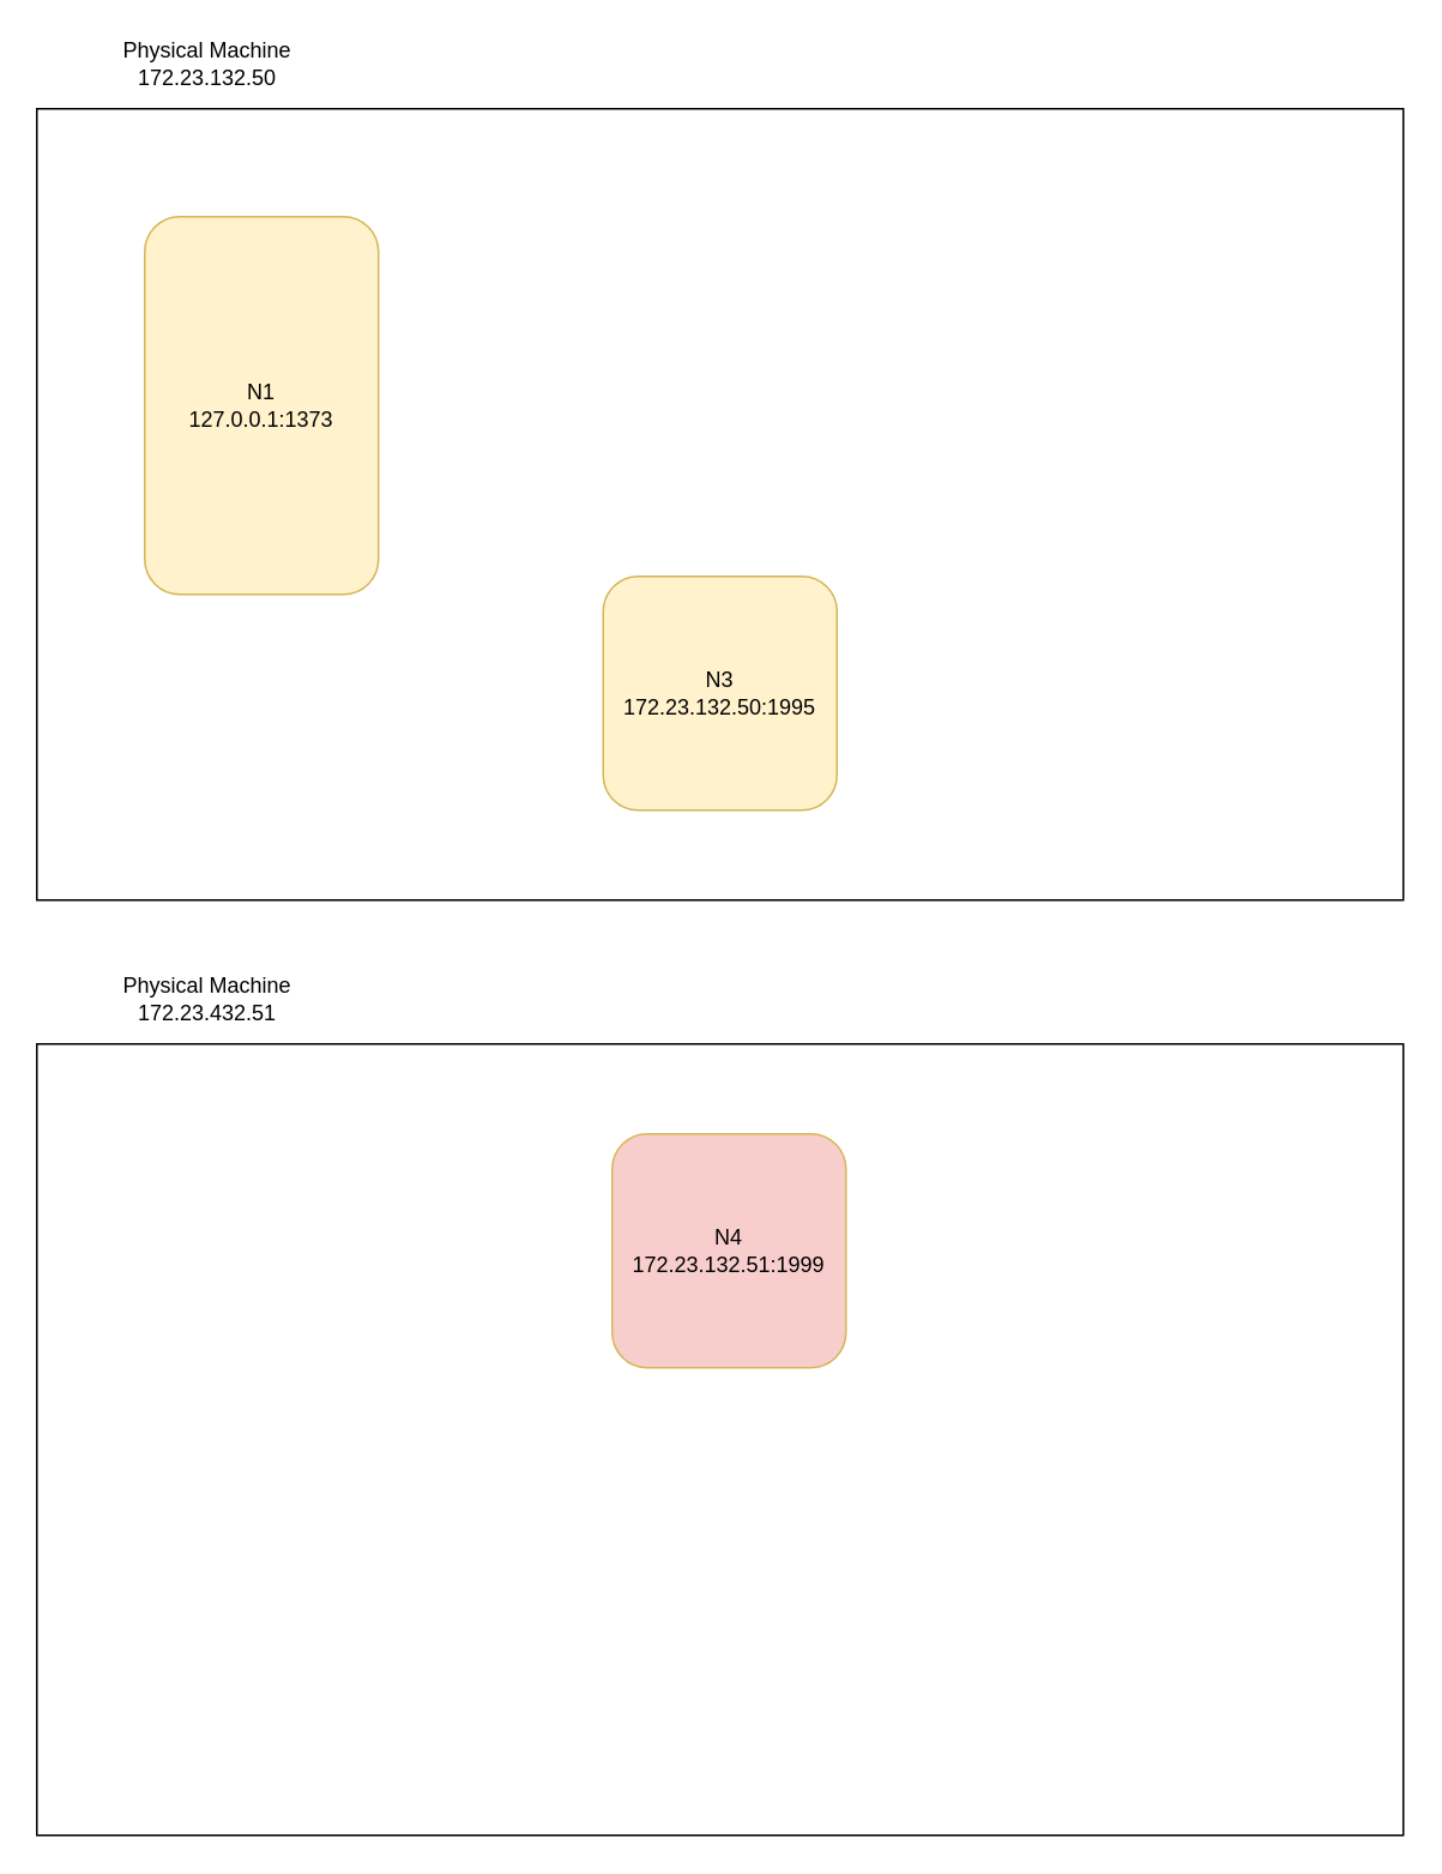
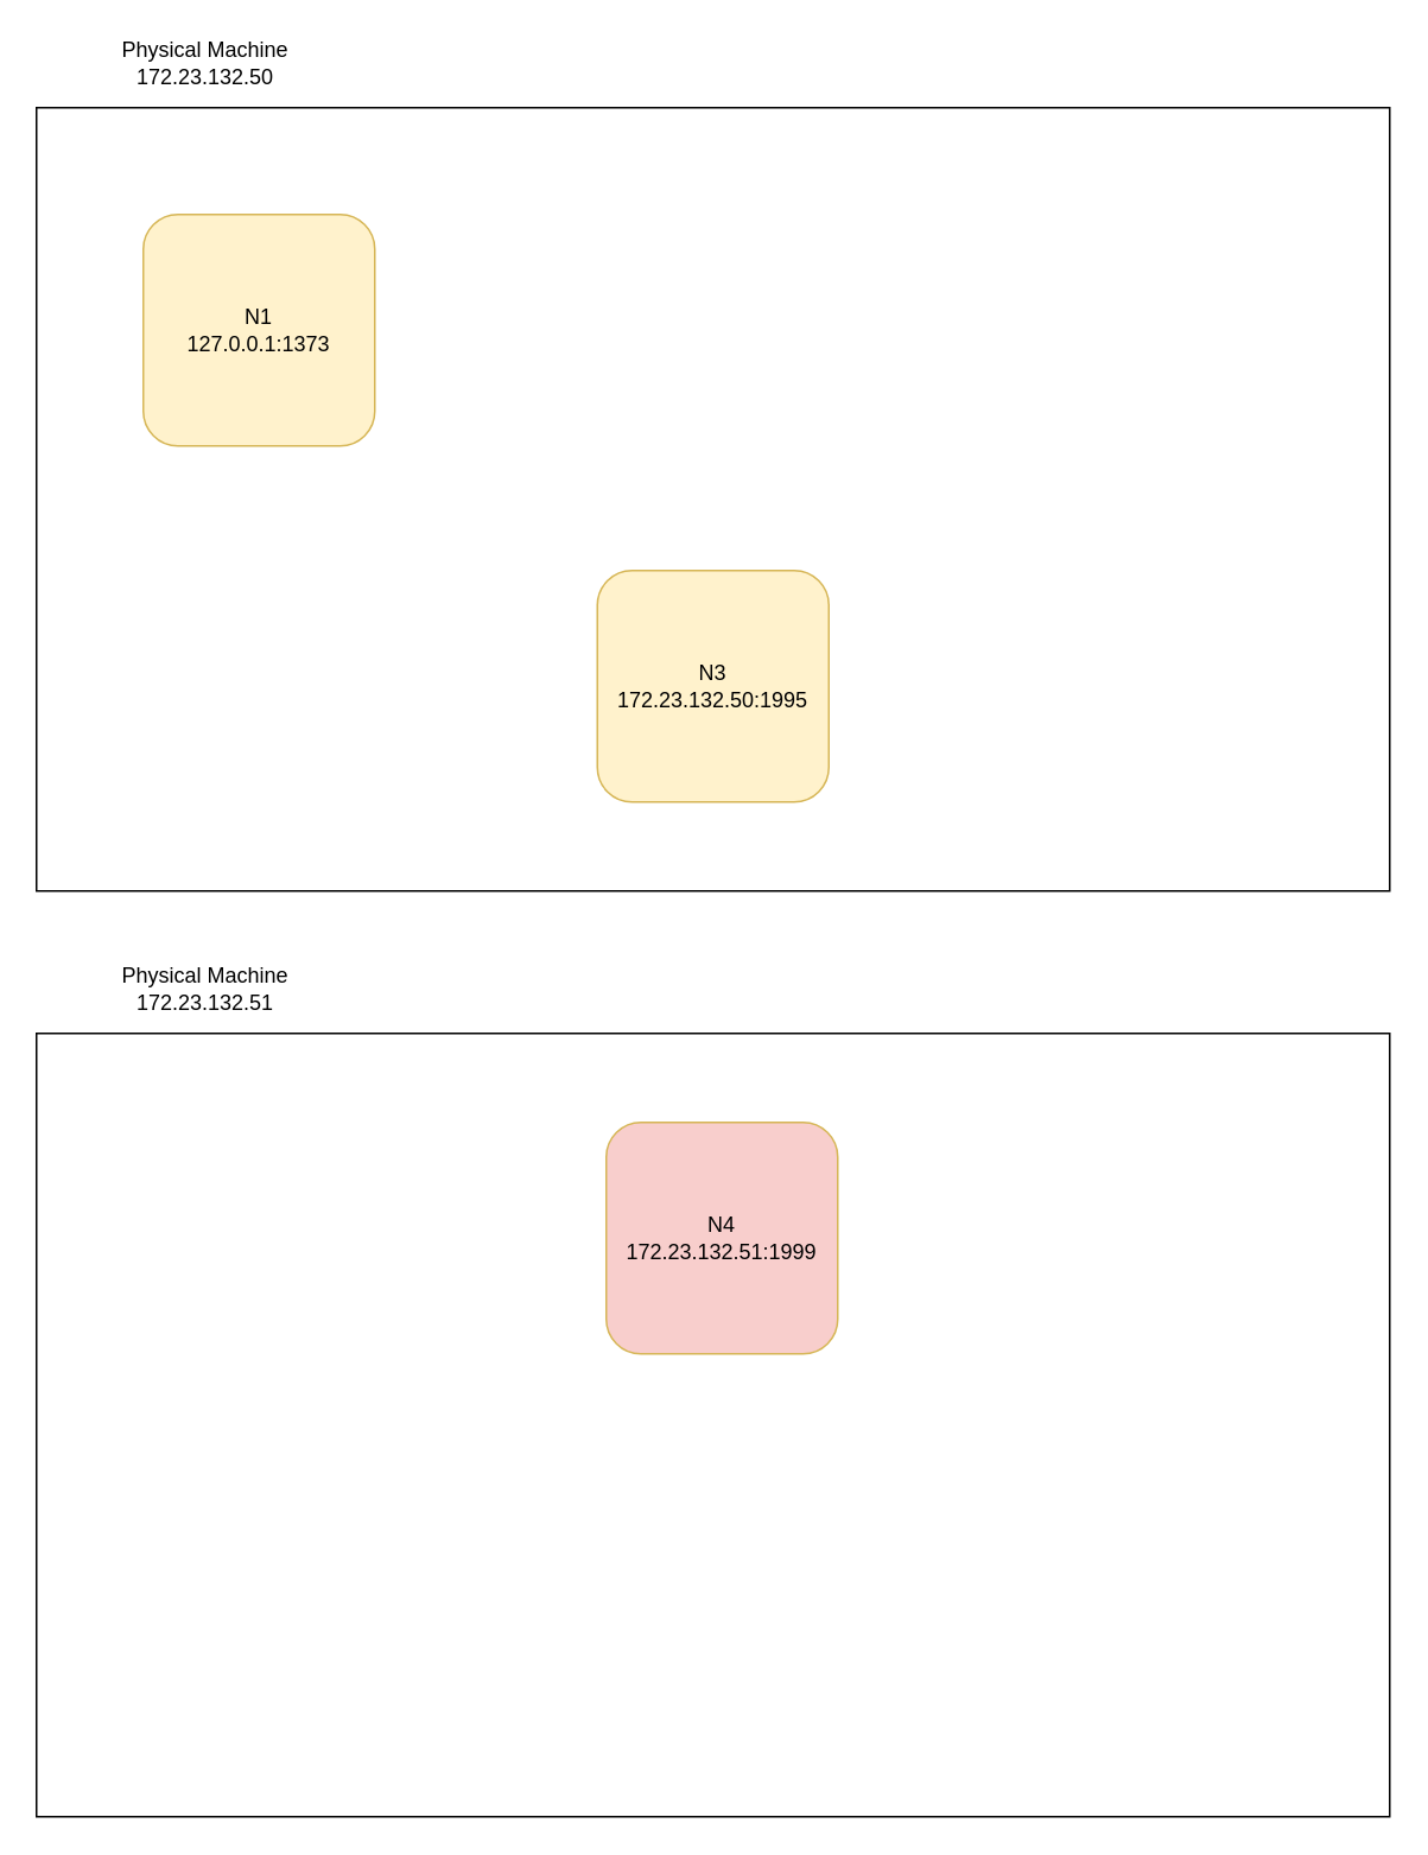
- <mxCell id="3" value="N1&lt;br&gt;127.0.0.1:1373" style="rounded=1;whiteSpace=wrap;html=1;fillColor=#fff2cc;strokeColor=#d6b656;gradientColor=none;glass=0;comic=0;shadow=0;" vertex="1" parent="1"><mxGeometry x="80" y="120" width="130" height="210" as="geometry" /></mxCell>
+ <mxCell id="3" value="N1&lt;br&gt;127.0.0.1:1373" style="rounded=1;whiteSpace=wrap;html=1;fillColor=#fff2cc;strokeColor=#d6b656;gradientColor=none;glass=0;comic=0;shadow=0;" vertex="1" parent="1"><mxGeometry x="80" y="120" width="130" height="130" as="geometry" /></mxCell>
- <mxCell id="8" value="Physical Machine 172.23.432.51" style="text;html=1;strokeColor=none;fillColor=none;align=center;verticalAlign=middle;whiteSpace=wrap;rounded=0;shadow=0;glass=0;comic=0;" vertex="1" parent="1"><mxGeometry x="30" y="540" width="170" height="30" as="geometry" /></mxCell>
+ <mxCell id="8" value="Physical Machine 172.23.132.51" style="text;html=1;strokeColor=none;fillColor=none;align=center;verticalAlign=middle;whiteSpace=wrap;rounded=0;shadow=0;glass=0;comic=0;" vertex="1" parent="1"><mxGeometry x="30" y="540" width="170" height="30" as="geometry" /></mxCell>
